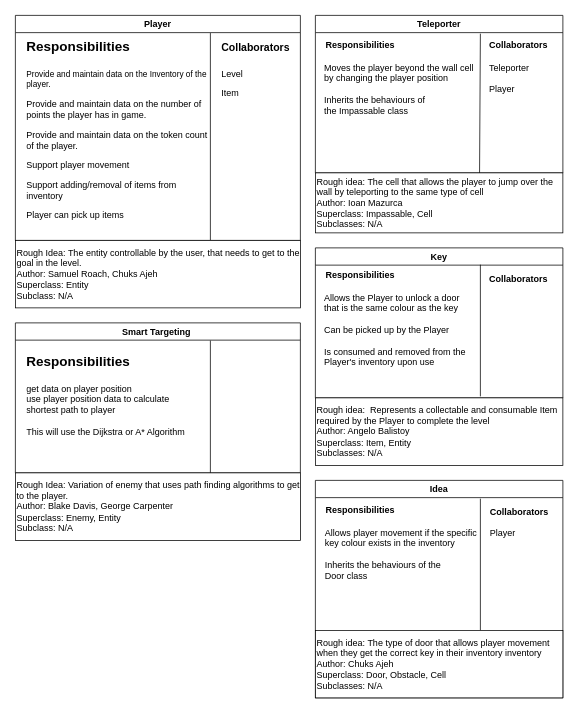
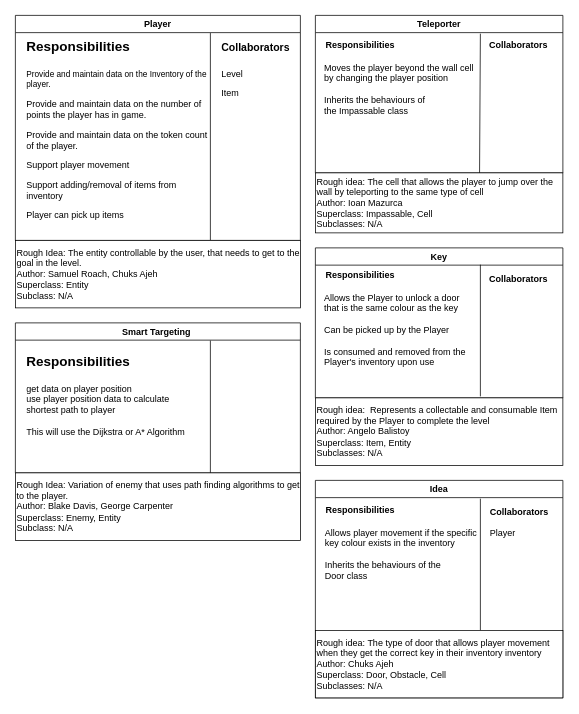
- <mxCell id="21" value="Teleporter&lt;br&gt;&lt;br&gt;Player" style="text;html=1;resizable=0;points=[];autosize=1;align=left;verticalAlign=top;spacingTop=-4;" vertex="1" parent="16"><mxGeometry x="230" y="60" width="70" height="40" as="geometry" /></mxCell>
